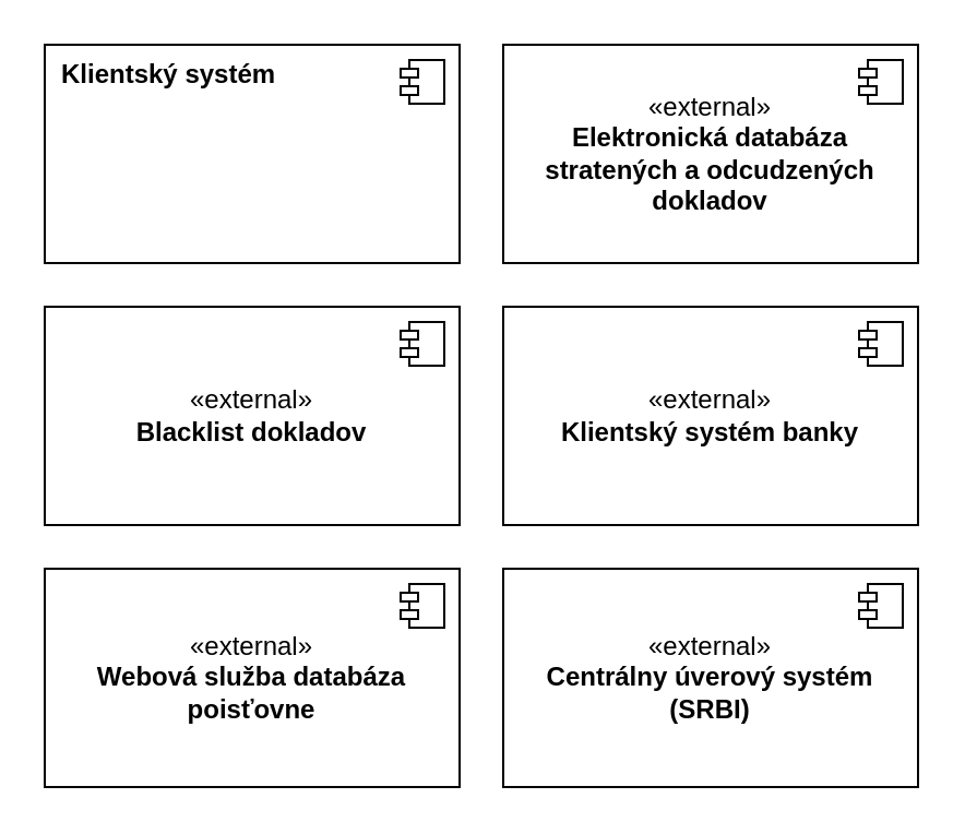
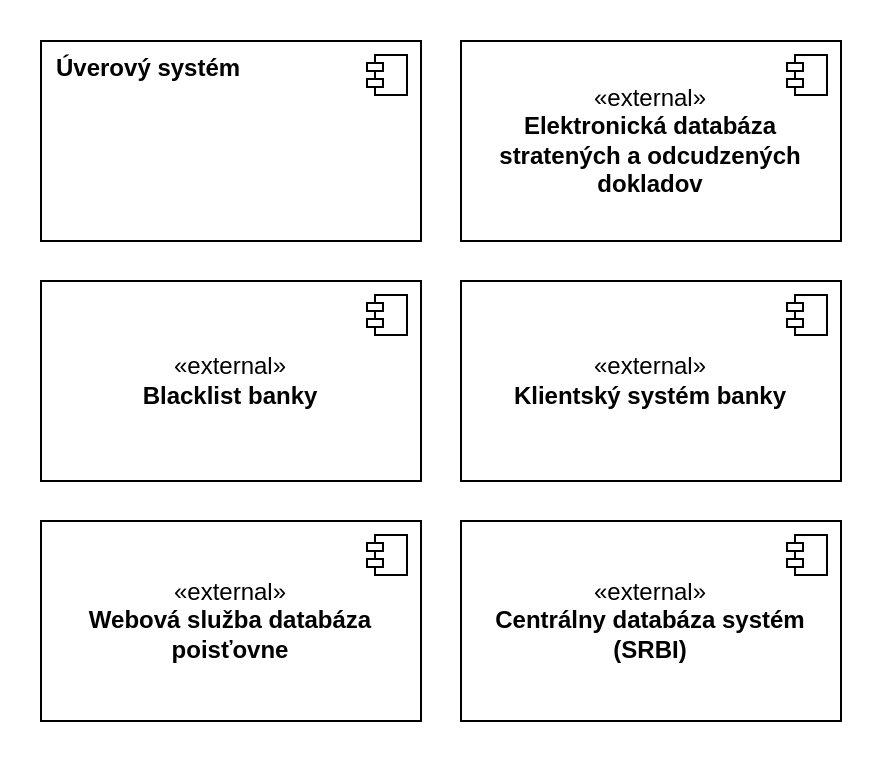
- <mxCell id="2" value="&lt;b&gt;Klientský systém&lt;/b&gt;" style="html=1;dropTarget=0;align=left;labelPosition=center;verticalLabelPosition=middle;verticalAlign=top;whiteSpace=wrap;spacingLeft=6;" vertex="1" parent="1"><mxGeometry x="20" y="20" width="190" height="100" as="geometry" /></mxCell>
+ <mxCell id="2" value="&lt;b&gt;Úverový systém&lt;/b&gt;" style="html=1;dropTarget=0;align=left;labelPosition=center;verticalLabelPosition=middle;verticalAlign=top;whiteSpace=wrap;spacingLeft=6;" vertex="1" parent="1"><mxGeometry x="20" y="20" width="190" height="100" as="geometry" /></mxCell>
- <mxCell id="8" value="«e&lt;span style=&quot;background-color: transparent; color: light-dark(rgb(0, 0, 0), rgb(255, 255, 255));&quot;&gt;xternal»&lt;/span&gt;&lt;div&gt;&lt;b&gt;Blacklist dokladov&lt;/b&gt;&lt;/div&gt;" style="html=1;dropTarget=0;whiteSpace=wrap;" vertex="1" parent="1"><mxGeometry x="20" y="140" width="190" height="100" as="geometry" /></mxCell>
+ <mxCell id="8" value="«e&lt;span style=&quot;background-color: transparent; color: light-dark(rgb(0, 0, 0), rgb(255, 255, 255));&quot;&gt;xternal»&lt;/span&gt;&lt;div&gt;&lt;b&gt;Blacklist banky&lt;/b&gt;&lt;/div&gt;" style="html=1;dropTarget=0;whiteSpace=wrap;" vertex="1" parent="1"><mxGeometry x="20" y="140" width="190" height="100" as="geometry" /></mxCell>
- <mxCell id="12" value="«e&lt;span style=&quot;background-color: transparent; color: light-dark(rgb(0, 0, 0), rgb(255, 255, 255));&quot;&gt;xternal»&lt;/span&gt;&lt;div&gt;&lt;b&gt;Centrálny úverový systém (SRBI)&lt;/b&gt;&lt;/div&gt;" style="html=1;dropTarget=0;whiteSpace=wrap;" vertex="1" parent="1"><mxGeometry x="230" y="260" width="190" height="100" as="geometry" /></mxCell>
+ <mxCell id="12" value="«e&lt;span style=&quot;background-color: transparent; color: light-dark(rgb(0, 0, 0), rgb(255, 255, 255));&quot;&gt;xternal»&lt;/span&gt;&lt;div&gt;&lt;b&gt;Centrálny databáza systém (SRBI)&lt;/b&gt;&lt;/div&gt;" style="html=1;dropTarget=0;whiteSpace=wrap;" vertex="1" parent="1"><mxGeometry x="230" y="260" width="190" height="100" as="geometry" /></mxCell>
